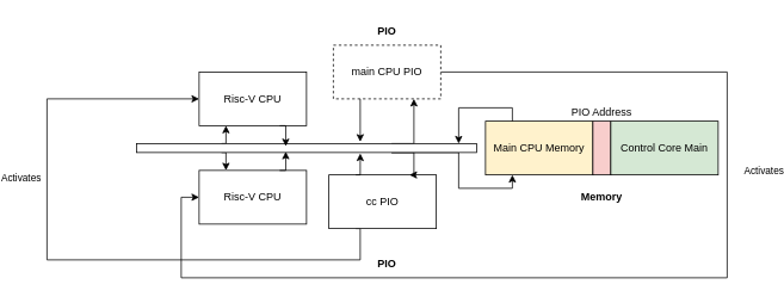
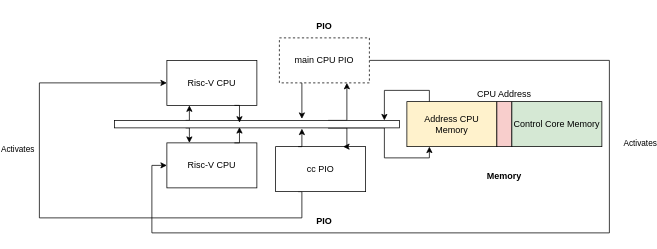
- <mxCell id="18" value="PIO Address" style="text;html=1;strokeColor=none;fillColor=none;align=center;verticalAlign=middle;whiteSpace=wrap;rounded=0;" parent="1" vertex="1"><mxGeometry x="595" y="110" width="90" height="30" as="geometry" /></mxCell>
+ <mxCell id="18" value="CPU Address" style="text;html=1;strokeColor=none;fillColor=none;align=center;verticalAlign=middle;whiteSpace=wrap;rounded=0;" parent="1" vertex="1"><mxGeometry x="595" y="110" width="90" height="30" as="geometry" /></mxCell>
- <mxCell id="16" value="Main CPU Memory" style="rounded=0;whiteSpace=wrap;html=1;fillColor=#fff2cc;strokeColor=#000000;" parent="1" vertex="1"><mxGeometry x="510" y="135" width="120" height="60" as="geometry" /></mxCell>
+ <mxCell id="16" value="Address CPU Memory" style="rounded=0;whiteSpace=wrap;html=1;fillColor=#fff2cc;strokeColor=#000000;" parent="1" vertex="1"><mxGeometry x="510" y="135" width="120" height="60" as="geometry" /></mxCell>
- <mxCell id="20" value="Control Core Main" style="rounded=0;whiteSpace=wrap;html=1;fillColor=#d5e8d4;strokeColor=#000000;" vertex="1" parent="1"><mxGeometry x="650" y="135" width="120" height="60" as="geometry" /></mxCell>
+ <mxCell id="20" value="Control Core Memory" style="rounded=0;whiteSpace=wrap;html=1;fillColor=#d5e8d4;strokeColor=#000000;" vertex="1" parent="1"><mxGeometry x="650" y="135" width="120" height="60" as="geometry" /></mxCell>
- <mxCell id="19" value="&lt;div&gt;&lt;b&gt;Memory&lt;/b&gt;&lt;/div&gt;" style="text;html=1;strokeColor=none;fillColor=none;align=center;verticalAlign=middle;whiteSpace=wrap;rounded=0;" parent="1" vertex="1"><mxGeometry x="610" y="205" width="60" height="30" as="geometry" /></mxCell>
+ <mxCell id="19" value="&lt;div&gt;&lt;b&gt;Memory&lt;/b&gt;&lt;/div&gt;" style="text;html=1;strokeColor=none;fillColor=none;align=center;verticalAlign=middle;whiteSpace=wrap;rounded=0;" parent="1" vertex="1"><mxGeometry x="610" y="220" width="60" height="30" as="geometry" /></mxCell>
